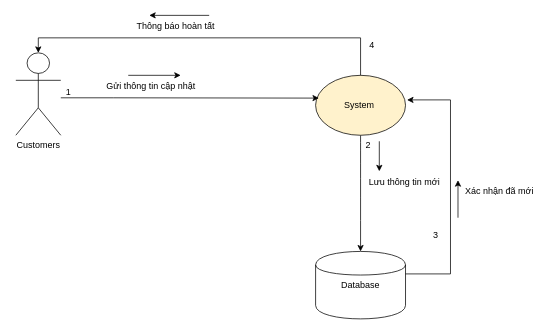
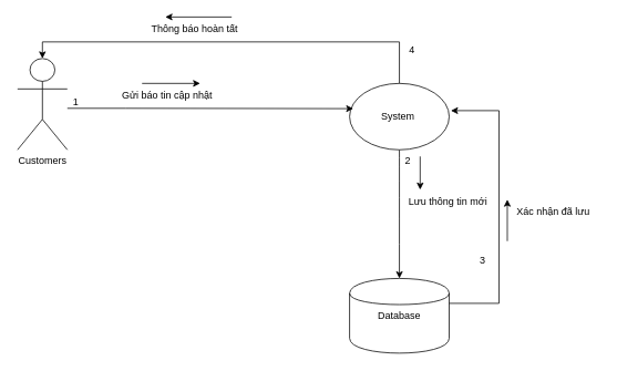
- <mxCell id="8" value="Gửi thông tin cập nhật" style="text;html=1;align=center;verticalAlign=middle;resizable=0;points=[];autosize=1;strokeColor=none;fillColor=none;" vertex="1" parent="1"><mxGeometry x="130" y="100" width="140" height="30" as="geometry" /></mxCell>
+ <mxCell id="8" value="Gửi báo tin cập nhật" style="text;html=1;align=center;verticalAlign=middle;resizable=0;points=[];autosize=1;strokeColor=none;fillColor=none;" vertex="1" parent="1"><mxGeometry x="130" y="100" width="140" height="30" as="geometry" /></mxCell>
- <mxCell id="4" value="System&amp;nbsp;" style="ellipse;whiteSpace=wrap;html=1;fillColor=#fff2cc;" vertex="1" parent="1"><mxGeometry x="420" y="100" width="120" height="80" as="geometry" /></mxCell>
+ <mxCell id="4" value="System&amp;nbsp;" style="ellipse;whiteSpace=wrap;html=1;" vertex="1" parent="1"><mxGeometry x="420" y="100" width="120" height="80" as="geometry" /></mxCell>
- <mxCell id="16" value="Xác nhận đã mới" style="text;html=1;align=center;verticalAlign=middle;resizable=0;points=[];autosize=1;strokeColor=none;fillColor=none;" vertex="1" parent="1"><mxGeometry x="610" y="240" width="110" height="30" as="geometry" /></mxCell>
+ <mxCell id="16" value="Xác nhận đã lưu" style="text;html=1;align=center;verticalAlign=middle;resizable=0;points=[];autosize=1;strokeColor=none;fillColor=none;" vertex="1" parent="1"><mxGeometry x="610" y="240" width="110" height="30" as="geometry" /></mxCell>
